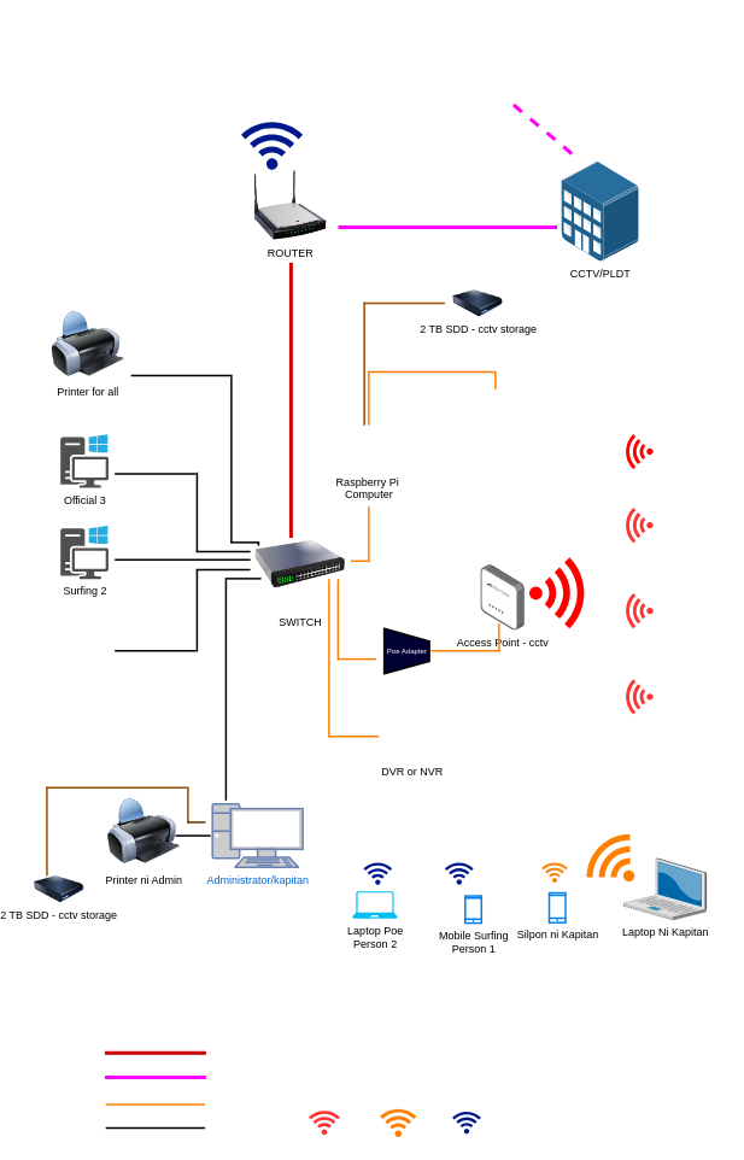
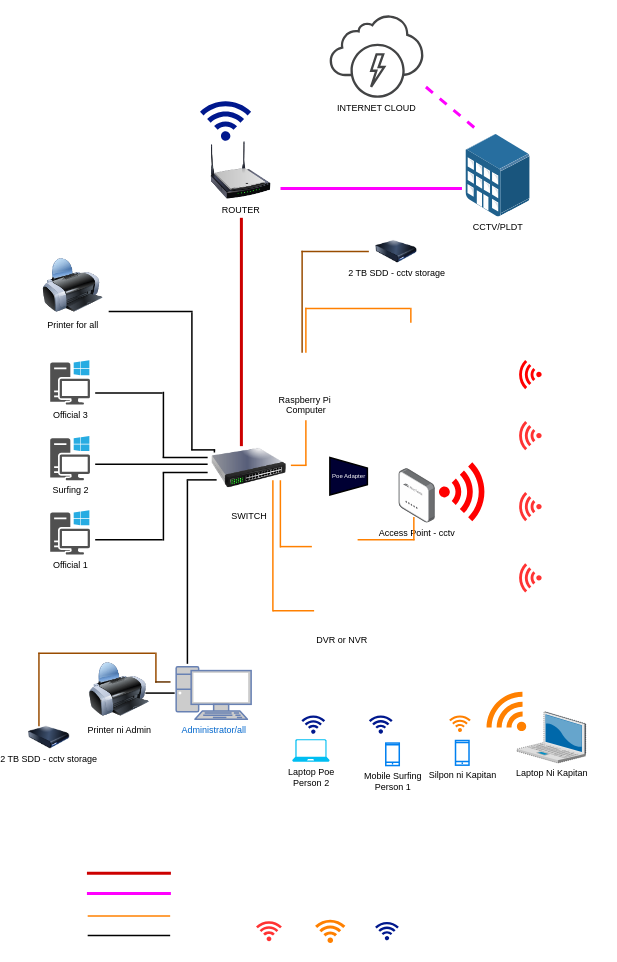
+ <mxCell id="14" value="INTERNET CLOUD" style="pointerEvents=1;shadow=0;dashed=0;html=1;strokeColor=none;fillColor=#434445;aspect=fixed;labelPosition=center;verticalLabelPosition=bottom;verticalAlign=top;align=center;outlineConnect=0;shape=mxgraph.vvd.service_provider_cloud_environment;" parent="1" vertex="1"><mxGeometry x="422.73" y="20" width="125" height="110" as="geometry" /></mxCell>
+ <mxCell id="12" value="Official 1&lt;br&gt;" style="pointerEvents=1;shadow=0;dashed=0;html=1;strokeColor=none;fillColor=#505050;labelPosition=center;verticalLabelPosition=bottom;verticalAlign=top;outlineConnect=0;align=center;shape=mxgraph.office.devices.workstation_pc;" parent="1" vertex="1"><mxGeometry x="50" y="680" width="53" height="59" as="geometry" /></mxCell>
- <mxCell id="44" value="&lt;font color=&quot;#ffffff&quot;&gt;Poe Adapter&lt;/font&gt;" style="strokeWidth=2;outlineConnect=0;dashed=0;align=center;html=1;fontSize=8;shape=mxgraph.eip.channel_adapter;fillColor=#000033;" parent="1" vertex="1"><mxGeometry x="408" y="694.73" width="50" height="50" as="geometry" /></mxCell>
+ <mxCell id="44" value="&lt;font color=&quot;#ffffff&quot;&gt;Poe Adapter&lt;/font&gt;" style="strokeWidth=2;outlineConnect=0;dashed=0;align=center;html=1;fontSize=8;shape=mxgraph.eip.channel_adapter;fillColor=#000033;" parent="1" vertex="1"><mxGeometry x="423" y="609.73" width="50" height="50" as="geometry" /></mxCell>
- <mxCell id="4" value="Administrator/kapitan" style="fontColor=#0066CC;verticalAlign=top;verticalLabelPosition=bottom;labelPosition=center;align=center;html=1;outlineConnect=0;fillColor=#CCCCCC;strokeColor=#6881B3;gradientColor=none;gradientDirection=north;strokeWidth=2;shape=mxgraph.networks.pc;" parent="1" vertex="1"><mxGeometry x="218" y="888.85" width="100" height="70" as="geometry" /></mxCell>
+ <mxCell id="4" value="Administrator/all" style="fontColor=#0066CC;verticalAlign=top;verticalLabelPosition=bottom;labelPosition=center;align=center;html=1;outlineConnect=0;fillColor=#CCCCCC;strokeColor=#6881B3;gradientColor=none;gradientDirection=north;strokeWidth=2;shape=mxgraph.networks.pc;" parent="1" vertex="1"><mxGeometry x="218" y="888.85" width="100" height="70" as="geometry" /></mxCell>
